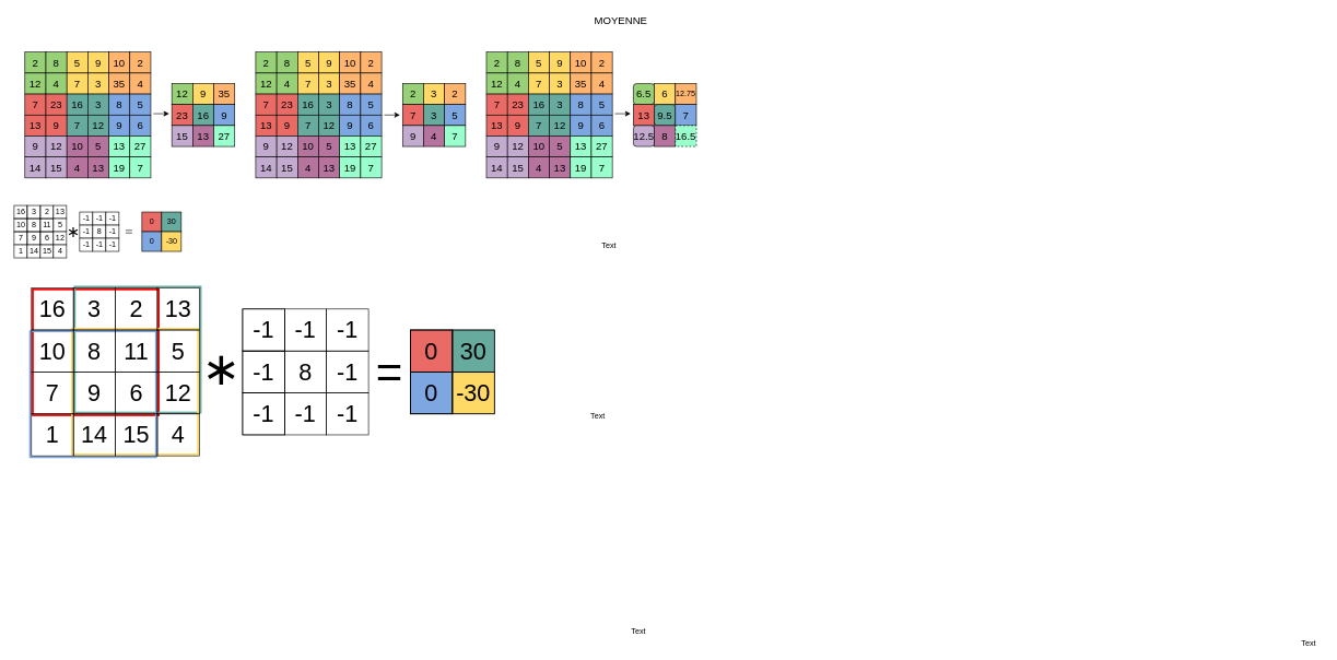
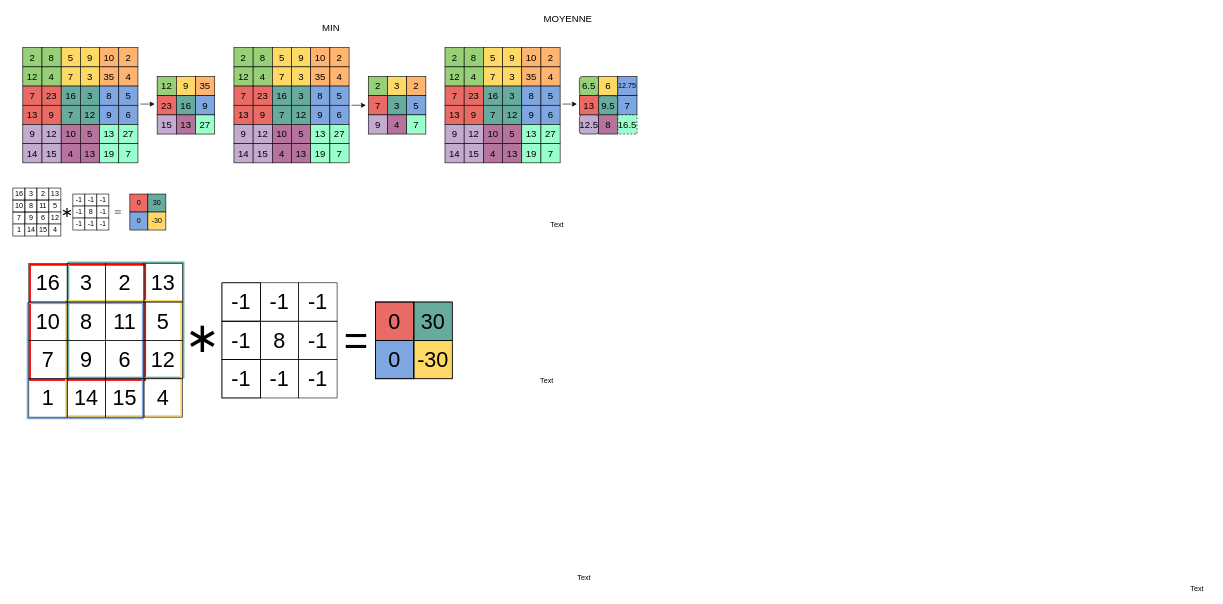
+ <mxCell id="157" value="&lt;font size=&quot;3&quot;&gt;MIN&lt;/font&gt;" style="text;html=1;strokeColor=none;fillColor=none;align=center;verticalAlign=middle;whiteSpace=wrap;rounded=0;" parent="1" vertex="1"><mxGeometry x="531" y="35" width="40" height="20" as="geometry" /></mxCell>
- <mxCell id="170" value="&lt;font style=&quot;font-size: 12px&quot;&gt;12.75&lt;/font&gt;" style="whiteSpace=wrap;html=1;aspect=fixed;fillColor=#FFB570;" parent="1" vertex="1"><mxGeometry x="1029" y="127" width="32" height="32" as="geometry" /></mxCell>
+ <mxCell id="170" value="&lt;font style=&quot;font-size: 12px&quot;&gt;12.75&lt;/font&gt;" style="whiteSpace=wrap;html=1;aspect=fixed;fillColor=#7ea6e0;" parent="1" vertex="1"><mxGeometry x="1029" y="127" width="32" height="32" as="geometry" /></mxCell>
